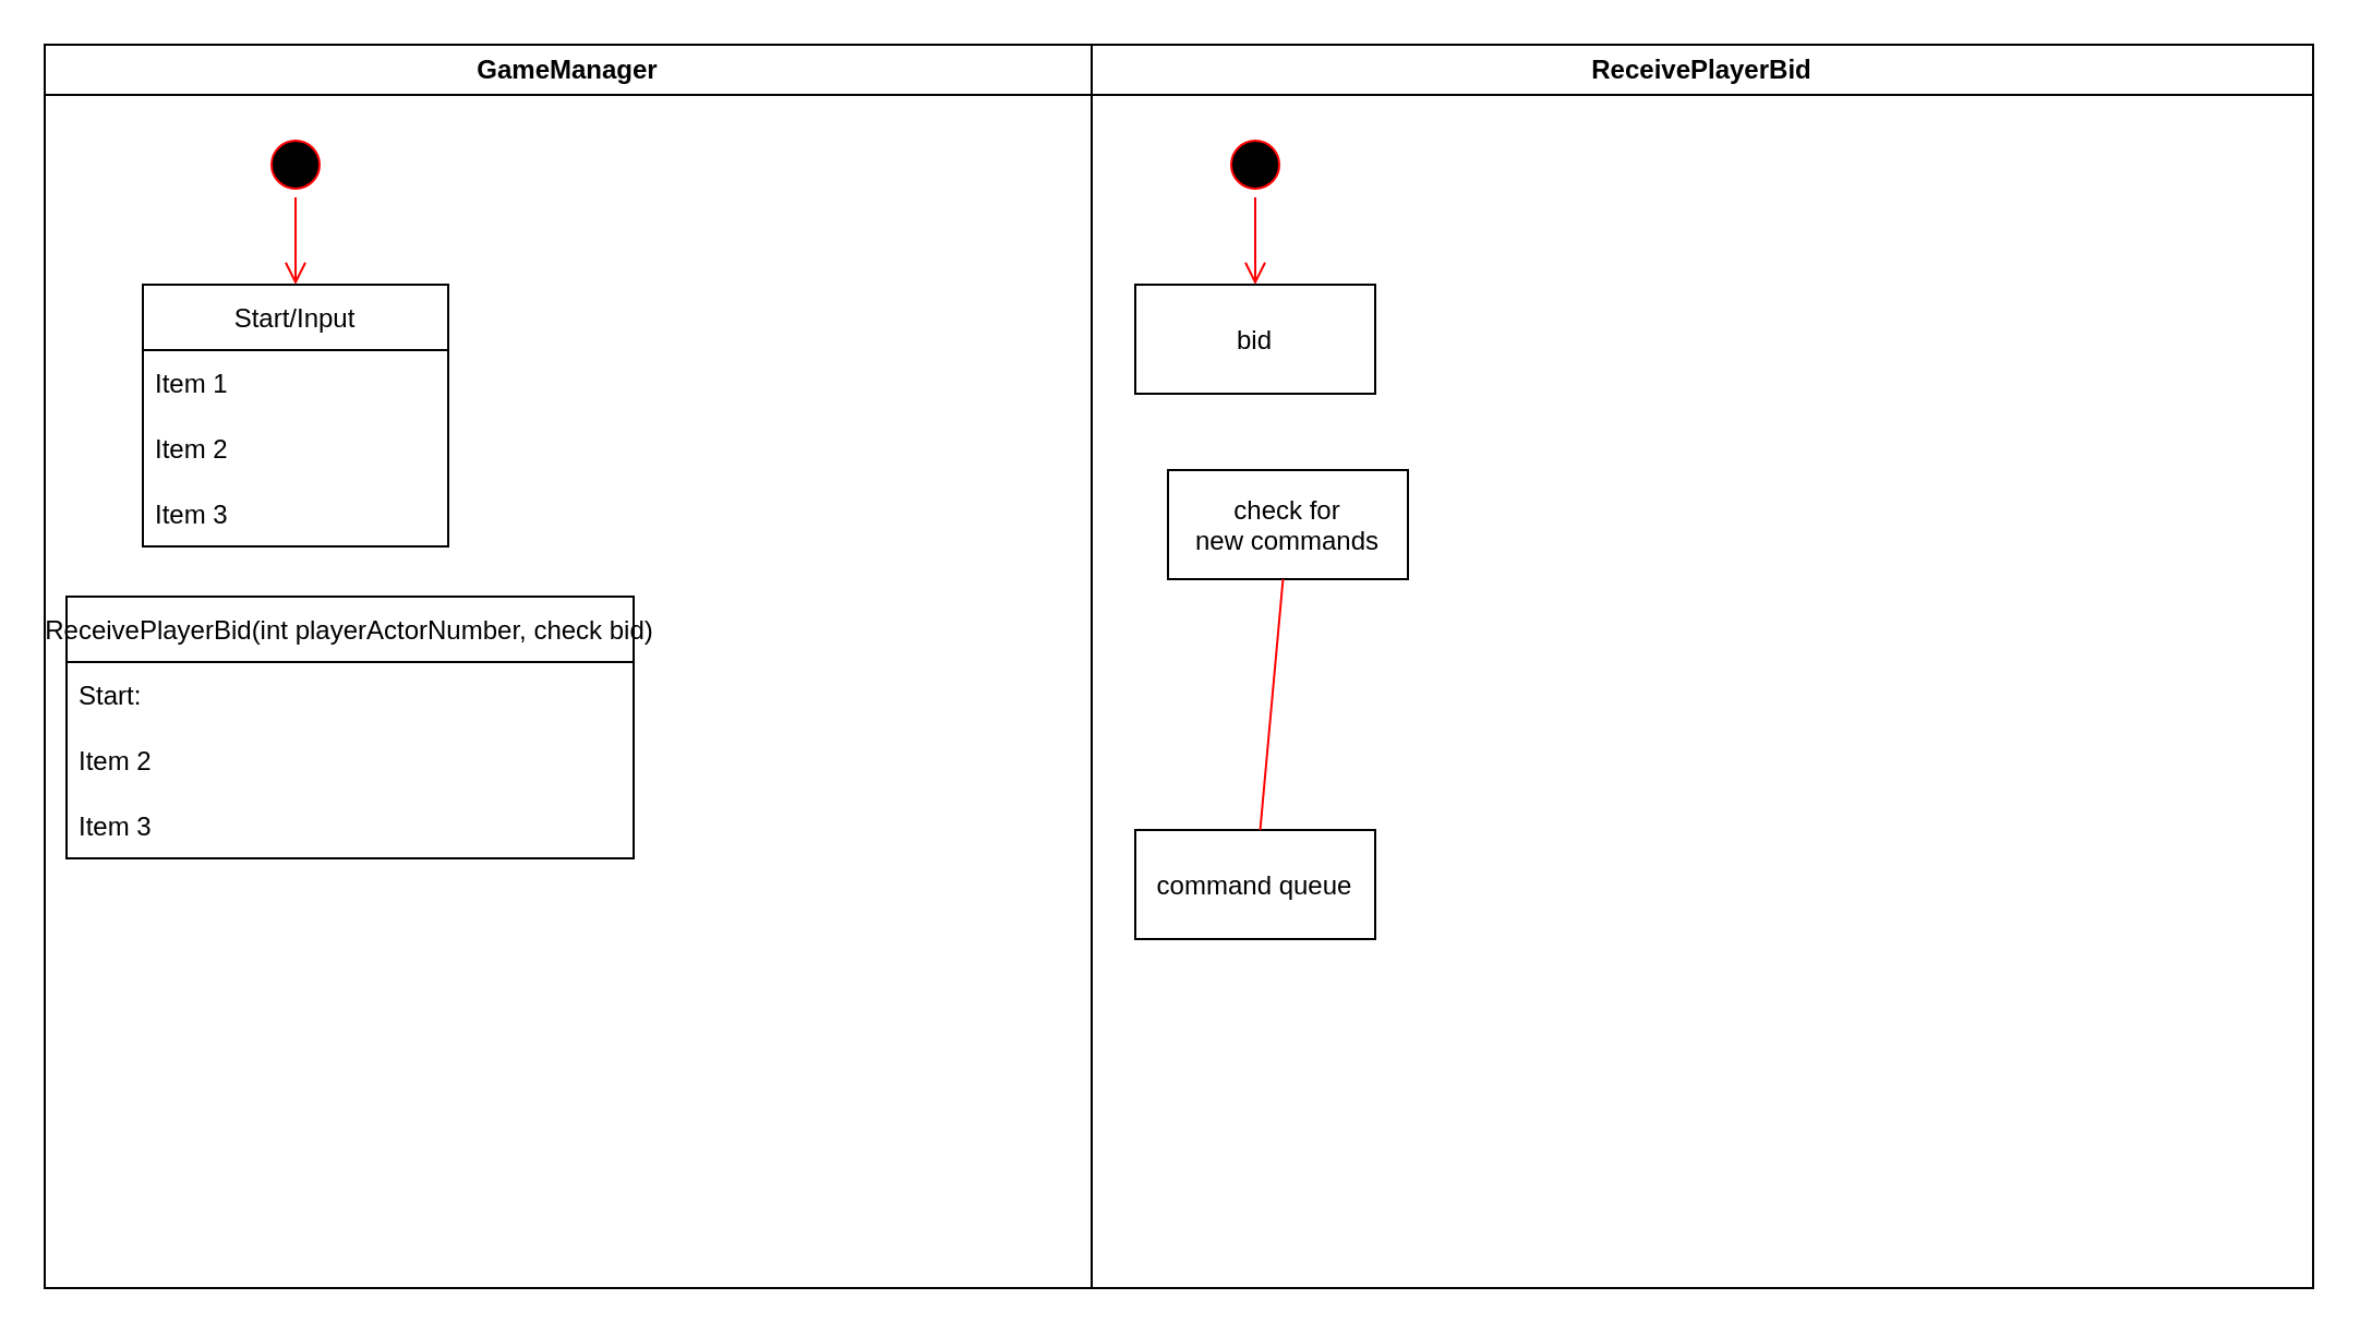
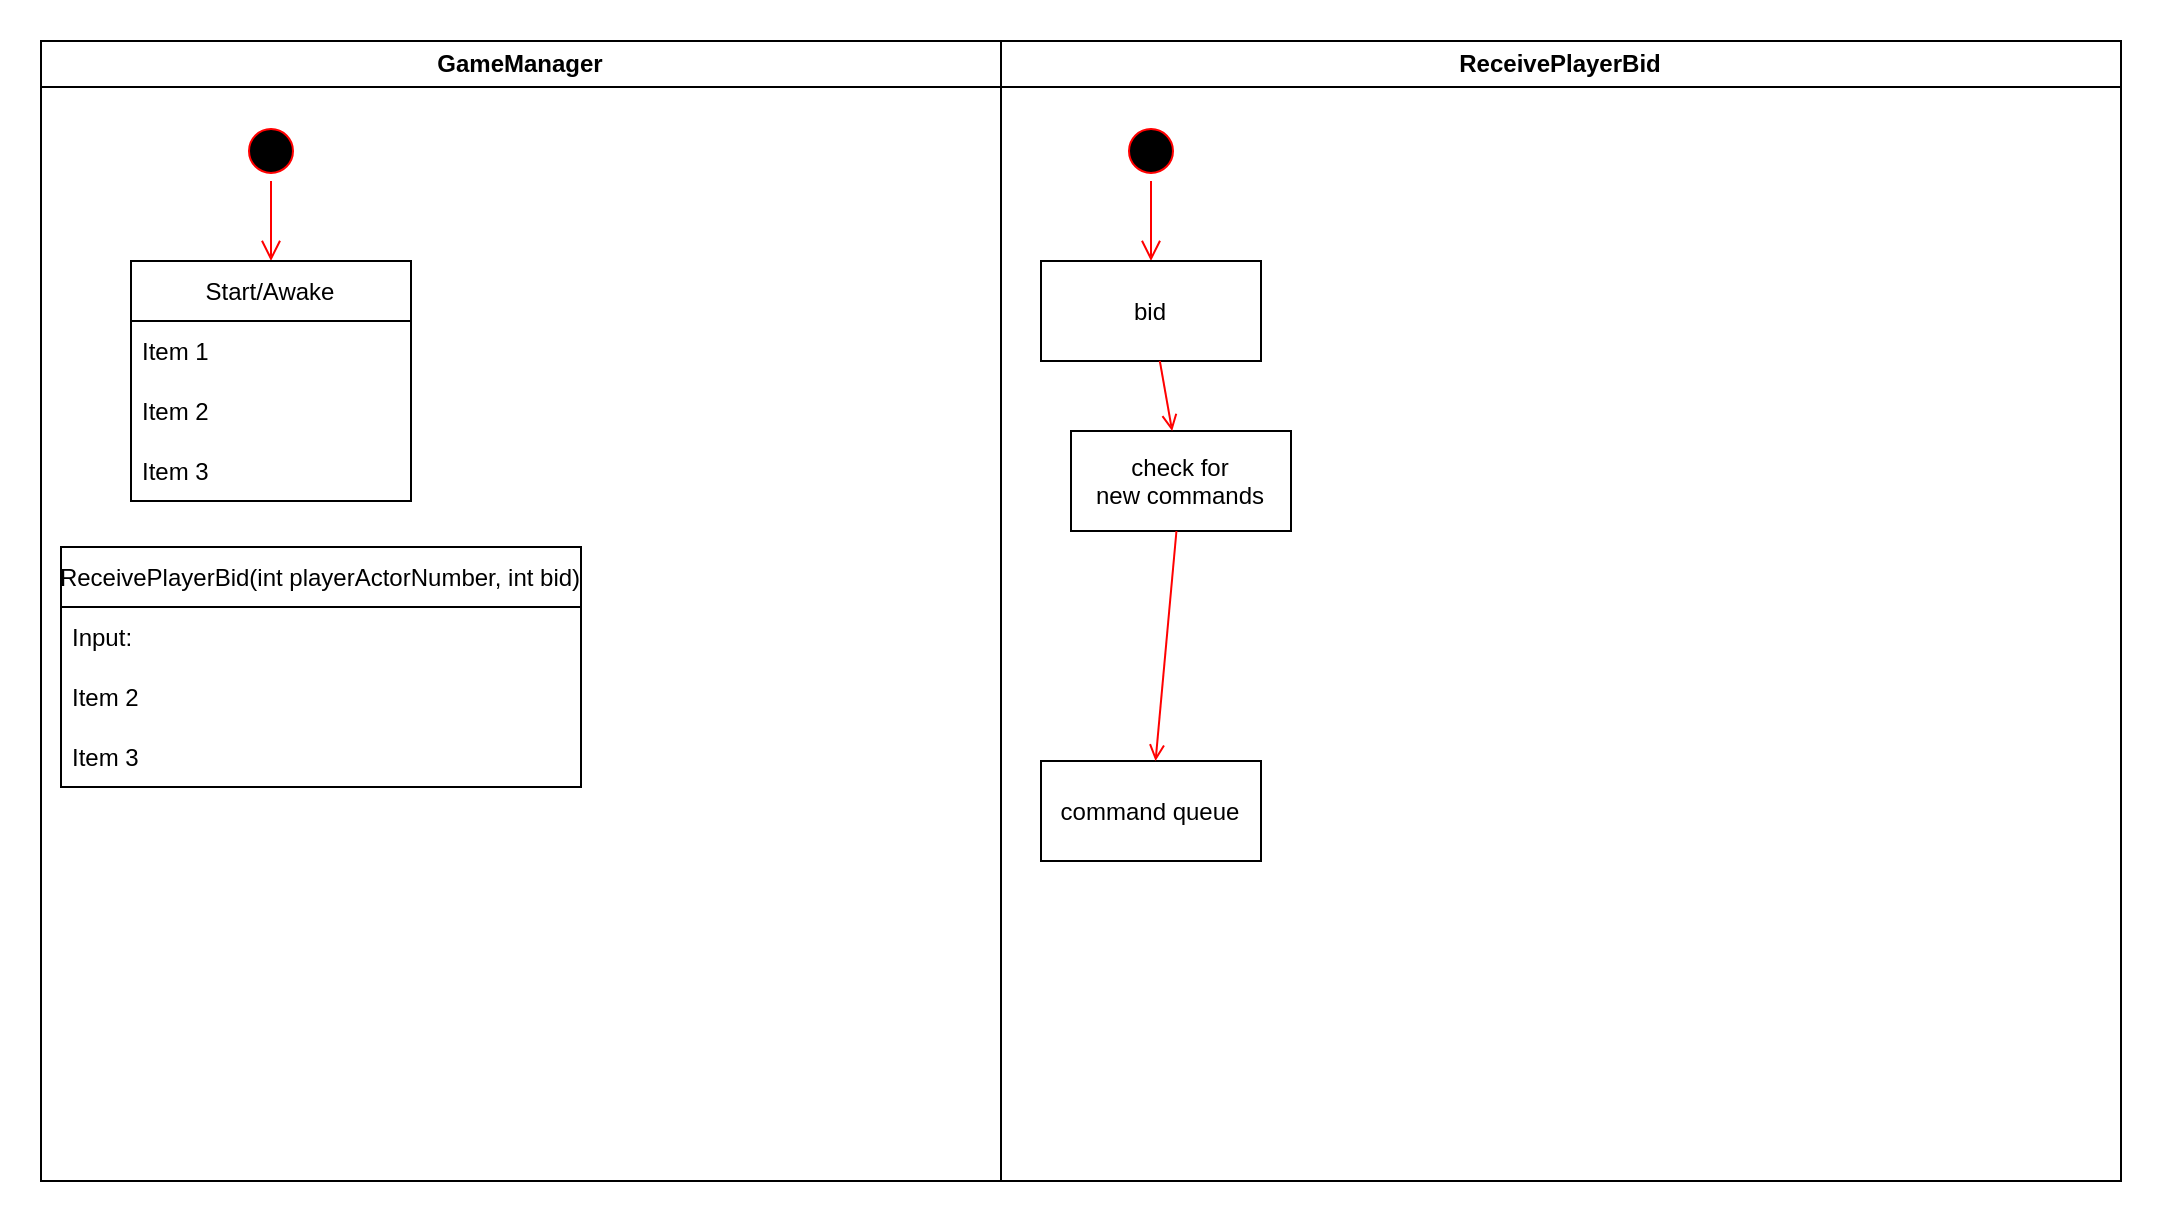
- <mxCell id="5" value="Start/Input" style="swimlane;fontStyle=0;childLayout=stackLayout;horizontal=1;startSize=30;horizontalStack=0;resizeParent=1;resizeParentMax=0;resizeLast=0;collapsible=1;marginBottom=0;" vertex="1" parent="2"><mxGeometry x="45" y="110" width="140" height="120" as="geometry"><mxRectangle x="45" y="110" width="100" height="30" as="alternateBounds" /></mxGeometry></mxCell>
+ <mxCell id="5" value="Start/Awake" style="swimlane;fontStyle=0;childLayout=stackLayout;horizontal=1;startSize=30;horizontalStack=0;resizeParent=1;resizeParentMax=0;resizeLast=0;collapsible=1;marginBottom=0;" vertex="1" parent="2"><mxGeometry x="45" y="110" width="140" height="120" as="geometry"><mxRectangle x="45" y="110" width="100" height="30" as="alternateBounds" /></mxGeometry></mxCell>
+ <mxCell id="18" value="" style="endArrow=open;strokeColor=#FF0000;endFill=1;rounded=0" parent="13" source="16" target="17" edge="1"><mxGeometry relative="1" as="geometry" /></mxCell>
- <mxCell id="9" value="ReceivePlayerBid(int playerActorNumber, check bid)" style="swimlane;fontStyle=0;childLayout=stackLayout;horizontal=1;startSize=30;horizontalStack=0;resizeParent=1;resizeParentMax=0;resizeLast=0;collapsible=1;marginBottom=0;" vertex="1" parent="2"><mxGeometry x="10" y="253" width="260" height="120" as="geometry" /></mxCell>
+ <mxCell id="9" value="ReceivePlayerBid(int playerActorNumber, int bid)" style="swimlane;fontStyle=0;childLayout=stackLayout;horizontal=1;startSize=30;horizontalStack=0;resizeParent=1;resizeParentMax=0;resizeLast=0;collapsible=1;marginBottom=0;" vertex="1" parent="2"><mxGeometry x="10" y="253" width="260" height="120" as="geometry" /></mxCell>
- <mxCell id="10" value="Start: " style="text;strokeColor=none;fillColor=none;align=left;verticalAlign=middle;spacingLeft=4;spacingRight=4;overflow=hidden;points=[[0,0.5],[1,0.5]];portConstraint=eastwest;rotatable=0;" vertex="1" parent="9"><mxGeometry y="30" width="260" height="30" as="geometry" /></mxCell>
+ <mxCell id="10" value="Input: " style="text;strokeColor=none;fillColor=none;align=left;verticalAlign=middle;spacingLeft=4;spacingRight=4;overflow=hidden;points=[[0,0.5],[1,0.5]];portConstraint=eastwest;rotatable=0;" vertex="1" parent="9"><mxGeometry y="30" width="260" height="30" as="geometry" /></mxCell>
- <mxCell id="20" value="" style="endArrow=none;strokeColor=#FF0000;endFill=1;rounded=0;" parent="13" source="17" target="19" edge="1"><mxGeometry relative="1" as="geometry" /></mxCell>
+ <mxCell id="20" value="" style="endArrow=open;strokeColor=#FF0000;endFill=1;rounded=0" parent="13" source="17" target="19" edge="1"><mxGeometry relative="1" as="geometry" /></mxCell>
